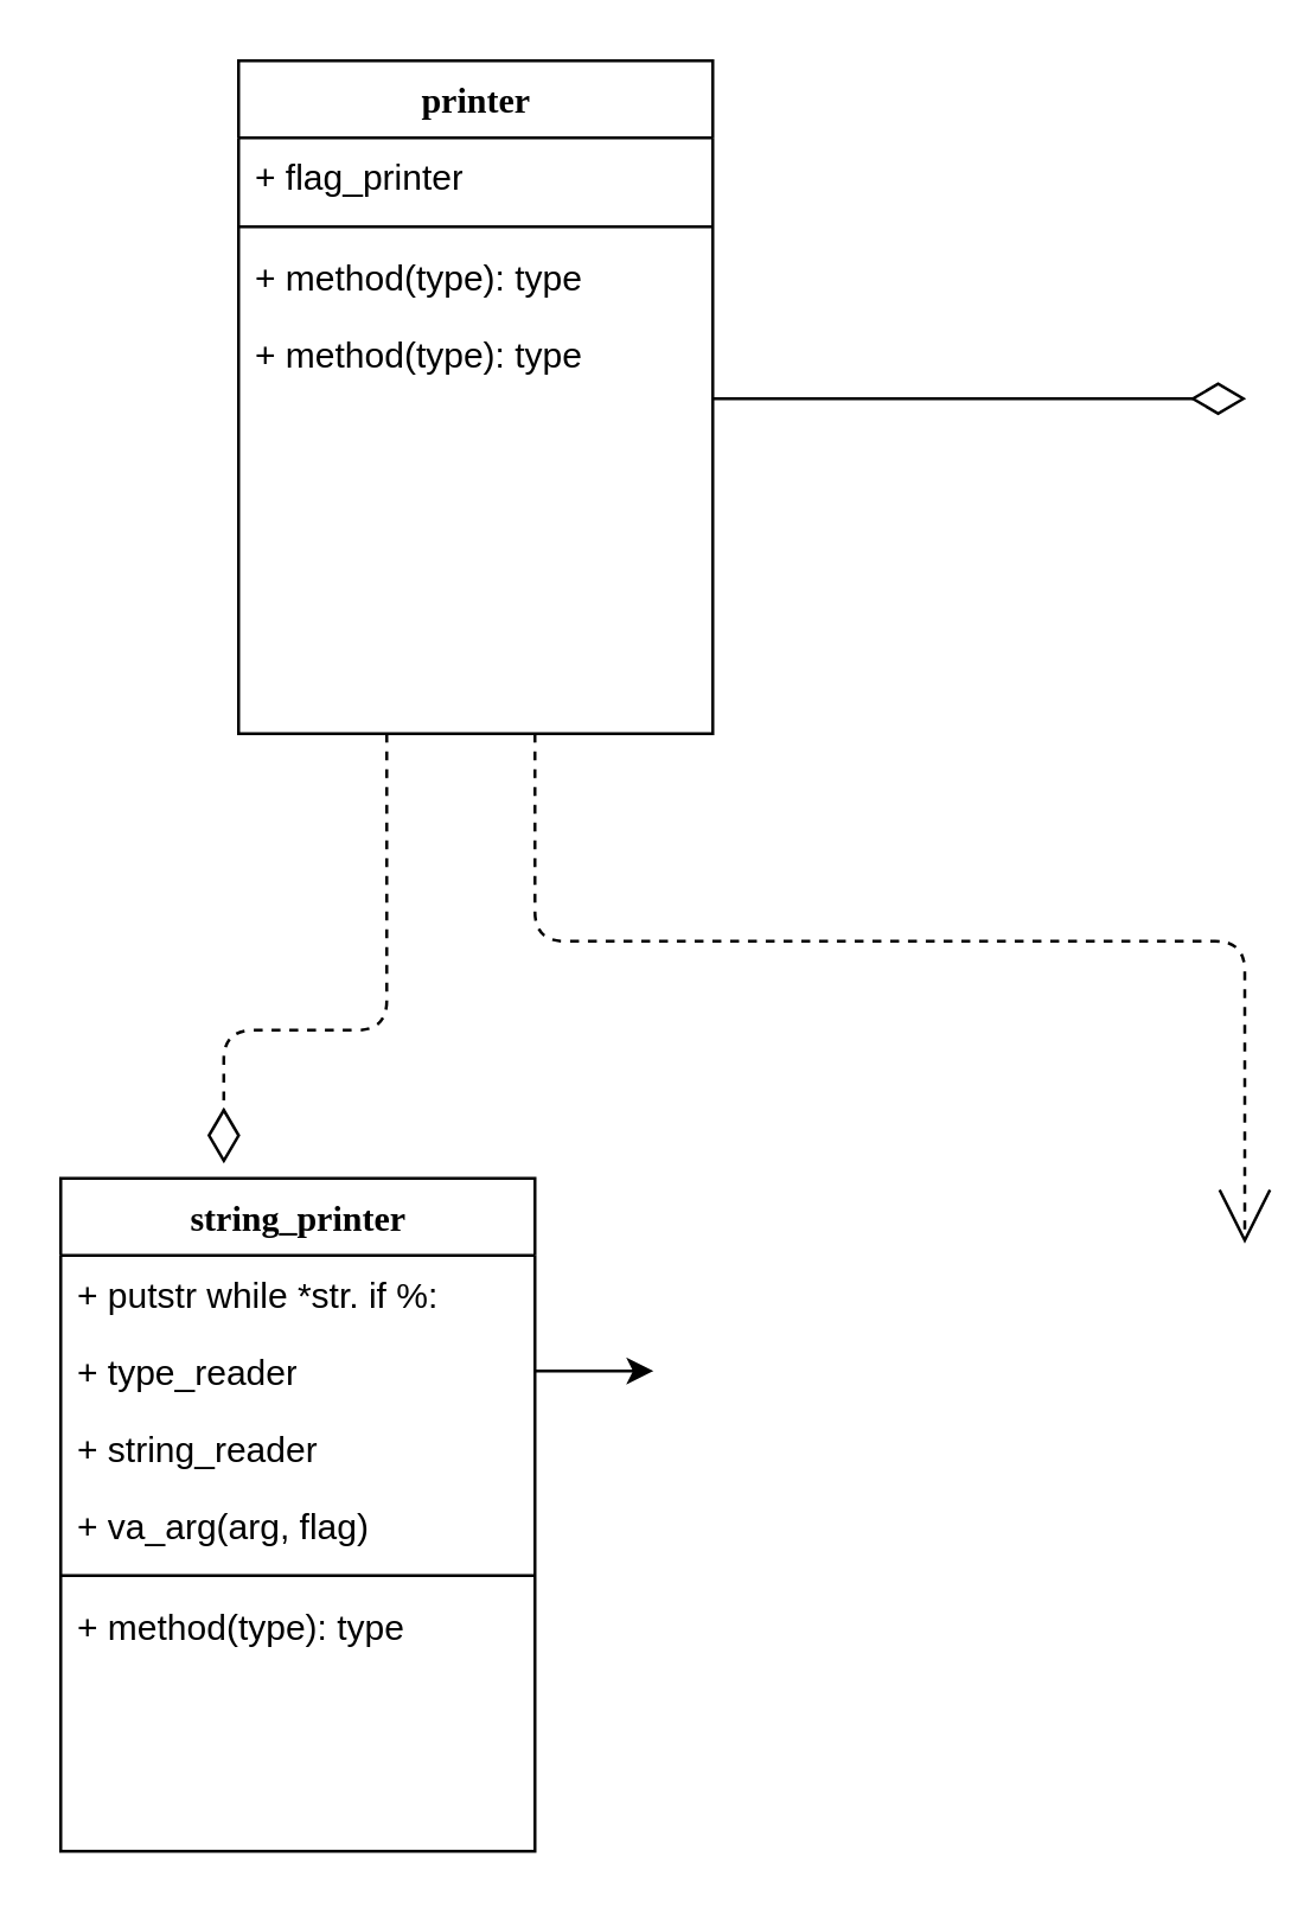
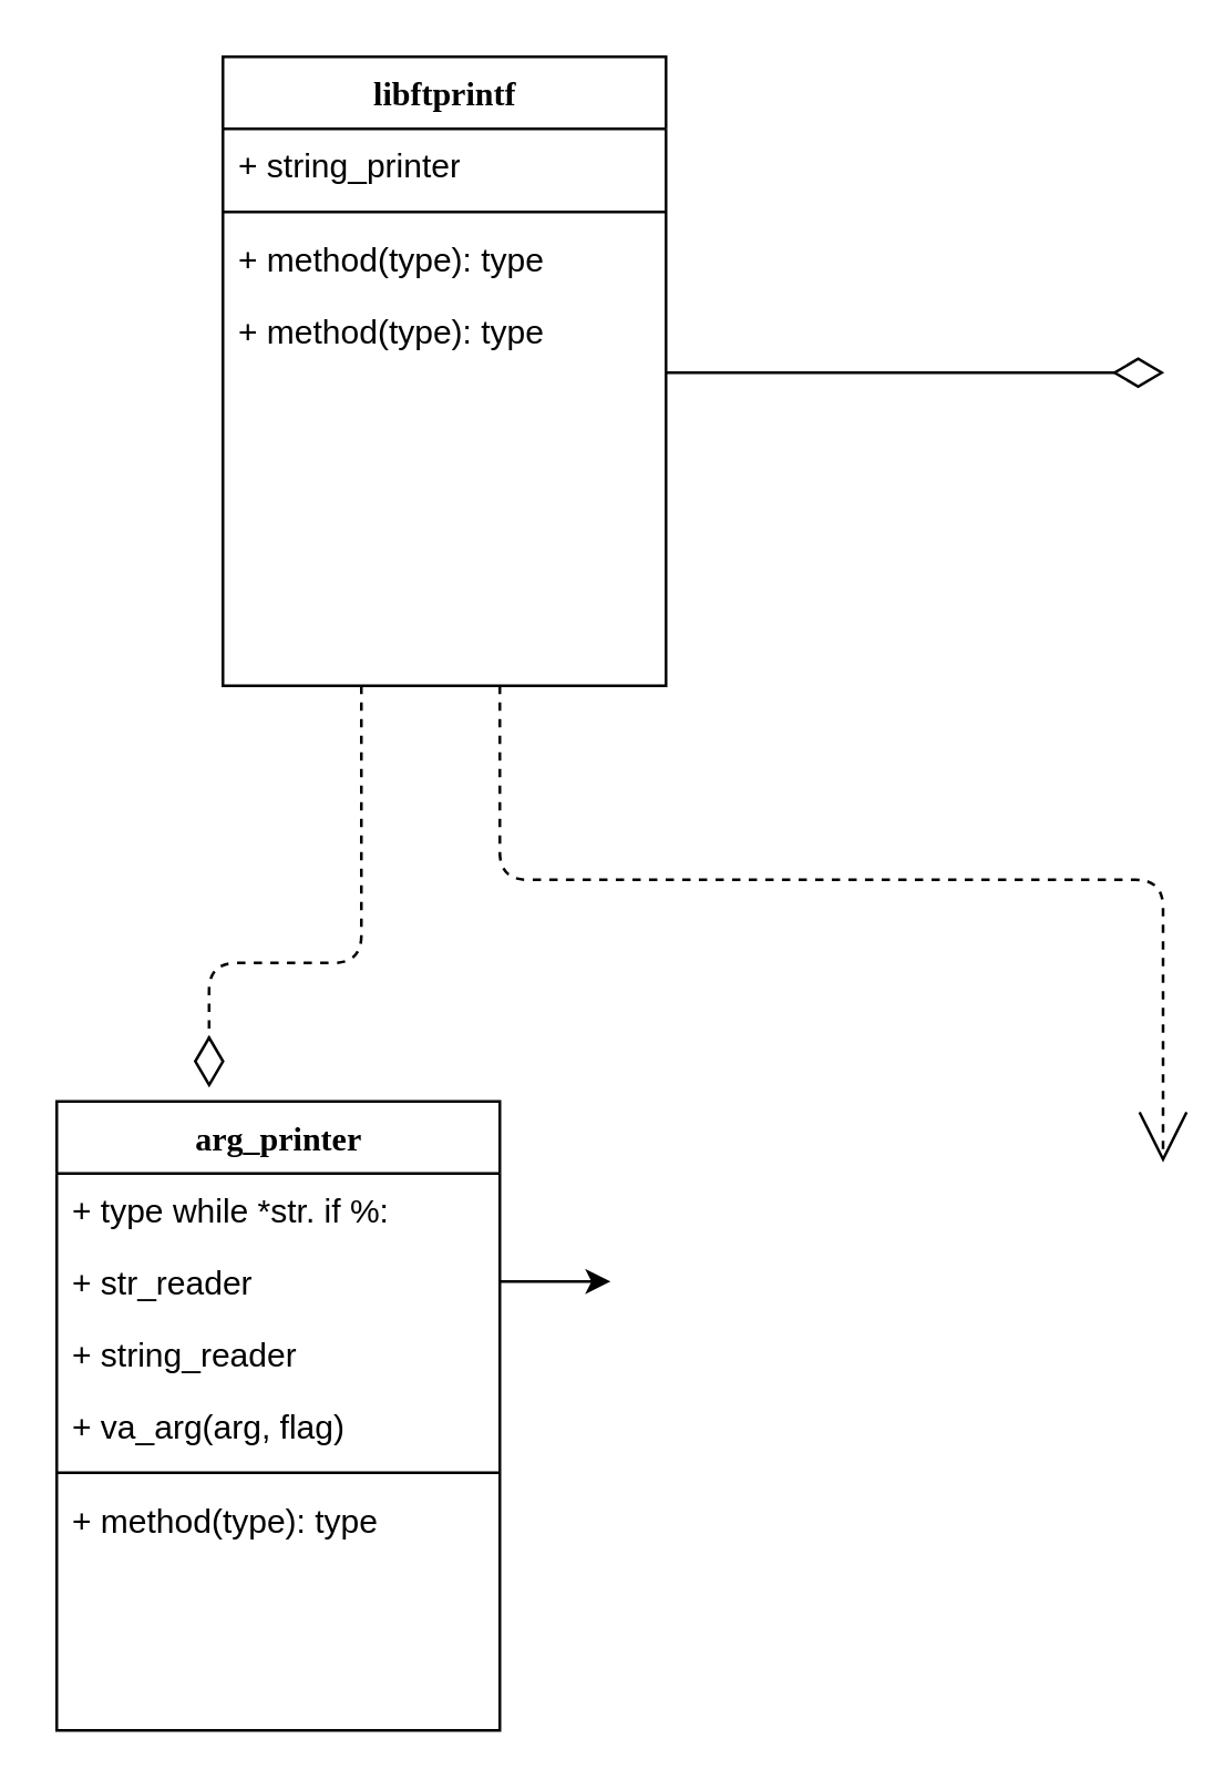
- <mxCell id="4" value="printer" style="swimlane;html=1;fontStyle=1;align=center;verticalAlign=top;childLayout=stackLayout;horizontal=1;startSize=26;horizontalStack=0;resizeParent=1;resizeLast=0;collapsible=1;marginBottom=0;swimlaneFillColor=#ffffff;rounded=0;shadow=0;comic=0;labelBackgroundColor=none;strokeWidth=1;fillColor=none;fontFamily=Verdana;fontSize=12" parent="1" vertex="1"><mxGeometry x="80" y="20" width="160" height="227" as="geometry" /></mxCell>
+ <mxCell id="4" value="libftprintf" style="swimlane;html=1;fontStyle=1;align=center;verticalAlign=top;childLayout=stackLayout;horizontal=1;startSize=26;horizontalStack=0;resizeParent=1;resizeLast=0;collapsible=1;marginBottom=0;swimlaneFillColor=#ffffff;rounded=0;shadow=0;comic=0;labelBackgroundColor=none;strokeWidth=1;fillColor=none;fontFamily=Verdana;fontSize=12" parent="1" vertex="1"><mxGeometry x="80" y="20" width="160" height="227" as="geometry" /></mxCell>
- <mxCell id="5" value="+ flag_printer" style="text;html=1;strokeColor=none;fillColor=none;align=left;verticalAlign=top;spacingLeft=4;spacingRight=4;whiteSpace=wrap;overflow=hidden;rotatable=0;points=[[0,0.5],[1,0.5]];portConstraint=eastwest;" parent="4" vertex="1"><mxGeometry y="26" width="160" height="26" as="geometry" /></mxCell>
+ <mxCell id="5" value="+ string_printer" style="text;html=1;strokeColor=none;fillColor=none;align=left;verticalAlign=top;spacingLeft=4;spacingRight=4;whiteSpace=wrap;overflow=hidden;rotatable=0;points=[[0,0.5],[1,0.5]];portConstraint=eastwest;" parent="4" vertex="1"><mxGeometry y="26" width="160" height="26" as="geometry" /></mxCell>
- <mxCell id="10" value="string_printer" style="swimlane;html=1;fontStyle=1;align=center;verticalAlign=top;childLayout=stackLayout;horizontal=1;startSize=26;horizontalStack=0;resizeParent=1;resizeLast=0;collapsible=1;marginBottom=0;swimlaneFillColor=#ffffff;rounded=0;shadow=0;comic=0;labelBackgroundColor=none;strokeWidth=1;fillColor=none;fontFamily=Verdana;fontSize=12" parent="1" vertex="1"><mxGeometry x="20" y="397" width="160" height="227" as="geometry" /></mxCell>
+ <mxCell id="10" value="arg_printer" style="swimlane;html=1;fontStyle=1;align=center;verticalAlign=top;childLayout=stackLayout;horizontal=1;startSize=26;horizontalStack=0;resizeParent=1;resizeLast=0;collapsible=1;marginBottom=0;swimlaneFillColor=#ffffff;rounded=0;shadow=0;comic=0;labelBackgroundColor=none;strokeWidth=1;fillColor=none;fontFamily=Verdana;fontSize=12" parent="1" vertex="1"><mxGeometry x="20" y="397" width="160" height="227" as="geometry" /></mxCell>
- <mxCell id="11" value="+ putstr while *str. if %:" style="text;html=1;strokeColor=none;fillColor=none;align=left;verticalAlign=top;spacingLeft=4;spacingRight=4;whiteSpace=wrap;overflow=hidden;rotatable=0;points=[[0,0.5],[1,0.5]];portConstraint=eastwest;" parent="10" vertex="1"><mxGeometry y="26" width="160" height="26" as="geometry" /></mxCell>
+ <mxCell id="11" value="+ type while *str. if %:" style="text;html=1;strokeColor=none;fillColor=none;align=left;verticalAlign=top;spacingLeft=4;spacingRight=4;whiteSpace=wrap;overflow=hidden;rotatable=0;points=[[0,0.5],[1,0.5]];portConstraint=eastwest;" parent="10" vertex="1"><mxGeometry y="26" width="160" height="26" as="geometry" /></mxCell>
- <mxCell id="12" value="+ type_reader" style="text;html=1;strokeColor=none;fillColor=none;align=left;verticalAlign=top;spacingLeft=4;spacingRight=4;whiteSpace=wrap;overflow=hidden;rotatable=0;points=[[0,0.5],[1,0.5]];portConstraint=eastwest;" parent="10" vertex="1"><mxGeometry y="52" width="160" height="26" as="geometry" /></mxCell>
+ <mxCell id="12" value="+ str_reader" style="text;html=1;strokeColor=none;fillColor=none;align=left;verticalAlign=top;spacingLeft=4;spacingRight=4;whiteSpace=wrap;overflow=hidden;rotatable=0;points=[[0,0.5],[1,0.5]];portConstraint=eastwest;" parent="10" vertex="1"><mxGeometry y="52" width="160" height="26" as="geometry" /></mxCell>
